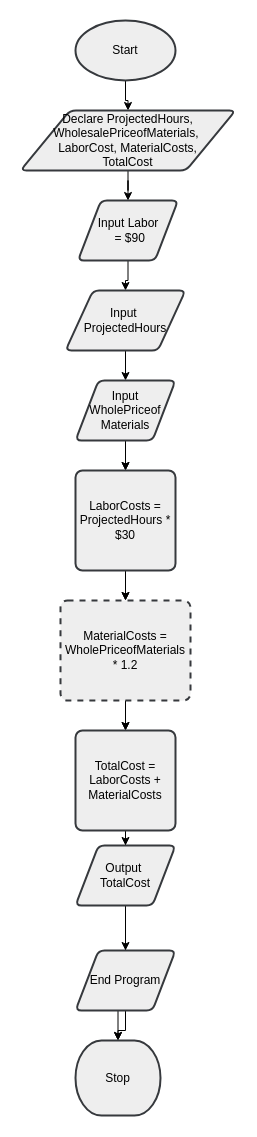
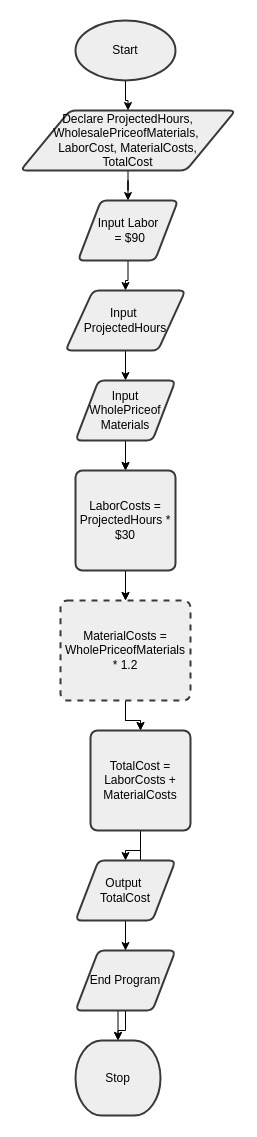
- <mxCell id="21" value="TotalCost = LaborCosts + MaterialCosts" style="rounded=1;whiteSpace=wrap;html=1;absoluteArcSize=1;arcSize=14;strokeWidth=2;fillColor=#eeeeee;strokeColor=#36393d;fontColor=#000000;" vertex="1" parent="1"><mxGeometry x="75" y="730" width="100" height="100" as="geometry" /></mxCell>
+ <mxCell id="21" value="TotalCost = LaborCosts + MaterialCosts" style="rounded=1;whiteSpace=wrap;html=1;absoluteArcSize=1;arcSize=14;strokeWidth=2;fillColor=#eeeeee;strokeColor=#36393d;fontColor=#000000;" vertex="1" parent="1"><mxGeometry x="90" y="730" width="100" height="100" as="geometry" /></mxCell>
- <mxCell id="23" value="Output&amp;nbsp;&lt;div&gt;TotalCost&lt;/div&gt;" style="shape=parallelogram;html=1;strokeWidth=2;perimeter=parallelogramPerimeter;whiteSpace=wrap;rounded=1;arcSize=12;size=0.23;fillColor=#eeeeee;strokeColor=#36393d;fontColor=#000000;" vertex="1" parent="1"><mxGeometry x="75" y="845" width="100" height="60" as="geometry" /></mxCell>
+ <mxCell id="23" value="Output&amp;nbsp;&lt;div&gt;TotalCost&lt;/div&gt;" style="shape=parallelogram;html=1;strokeWidth=2;perimeter=parallelogramPerimeter;whiteSpace=wrap;rounded=1;arcSize=12;size=0.23;fillColor=#eeeeee;strokeColor=#36393d;fontColor=#000000;" vertex="1" parent="1"><mxGeometry x="75" y="860" width="100" height="60" as="geometry" /></mxCell>
